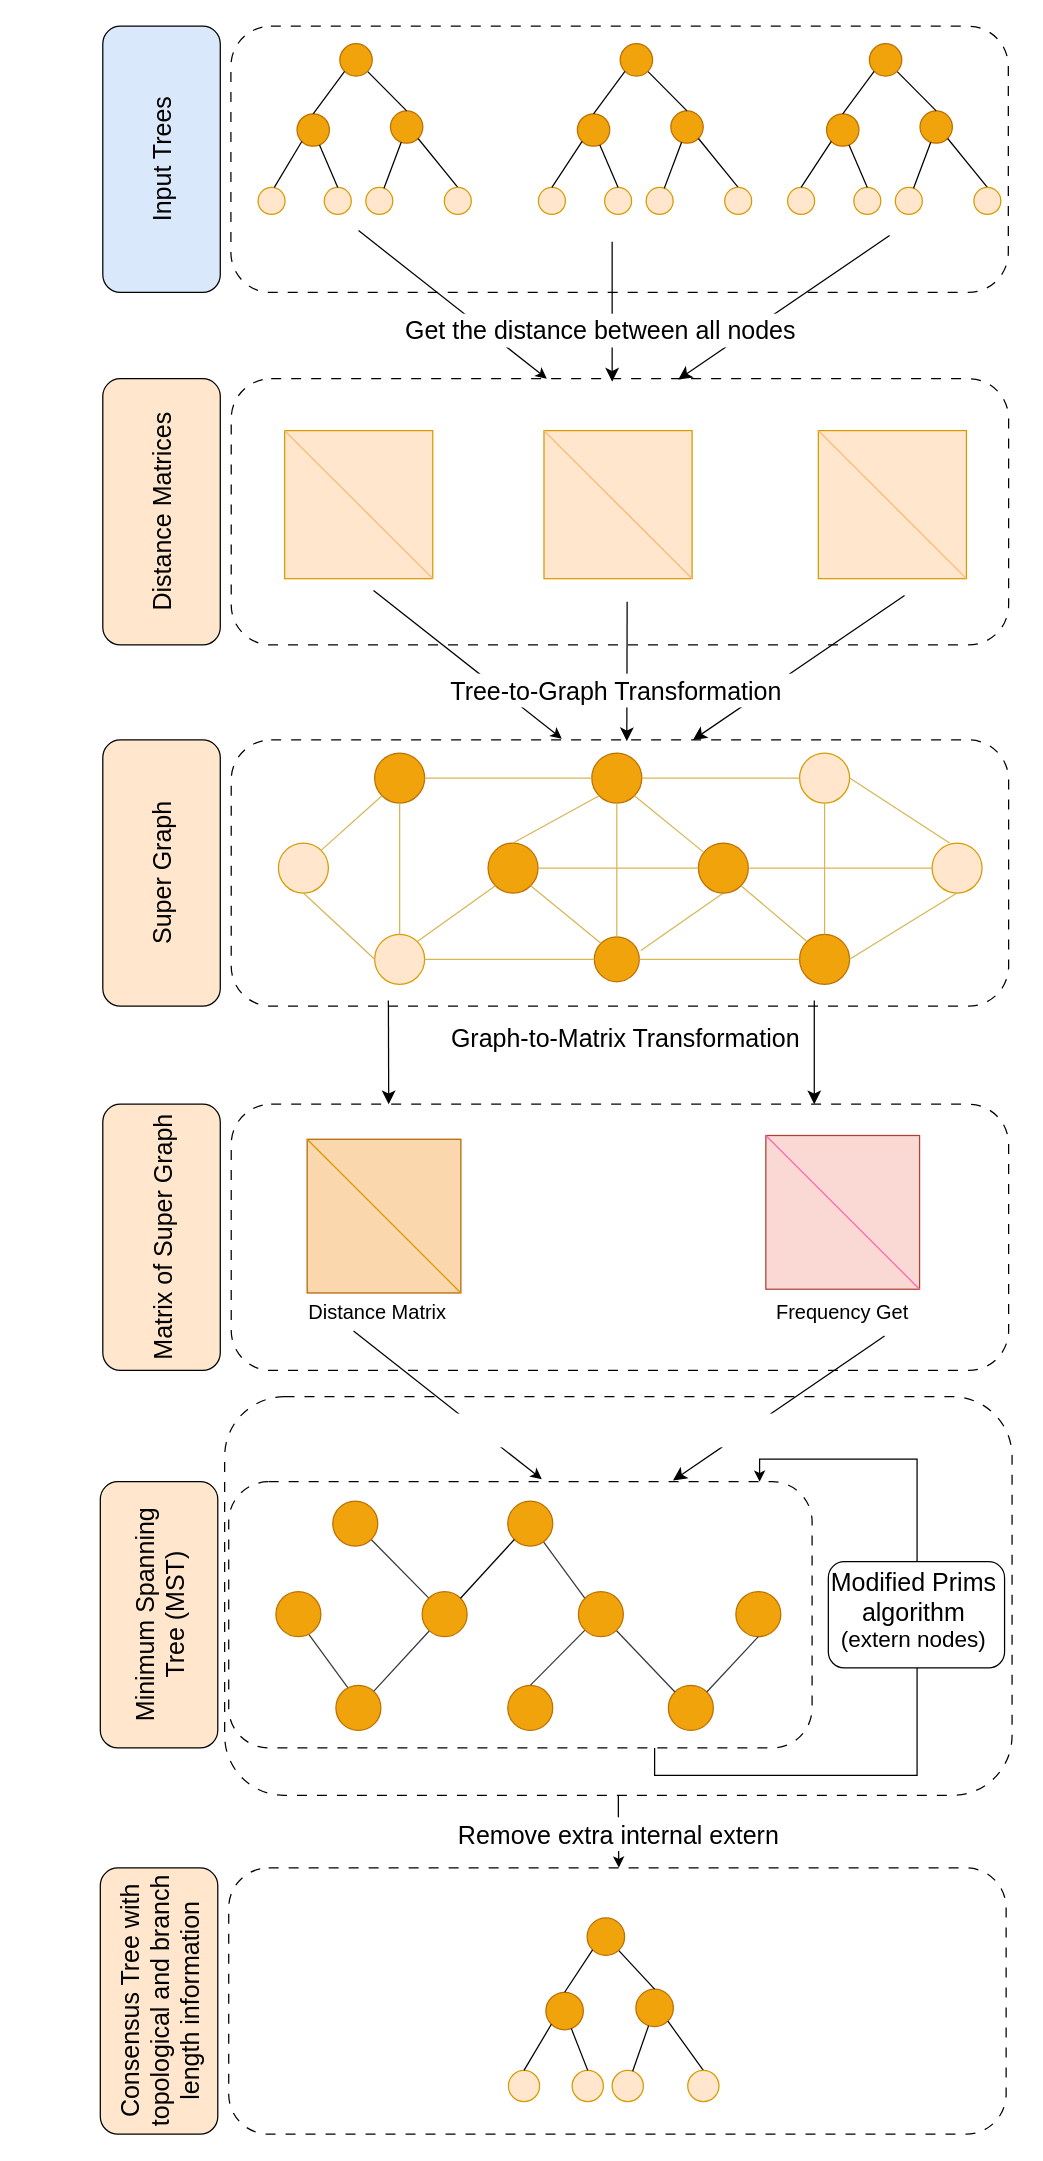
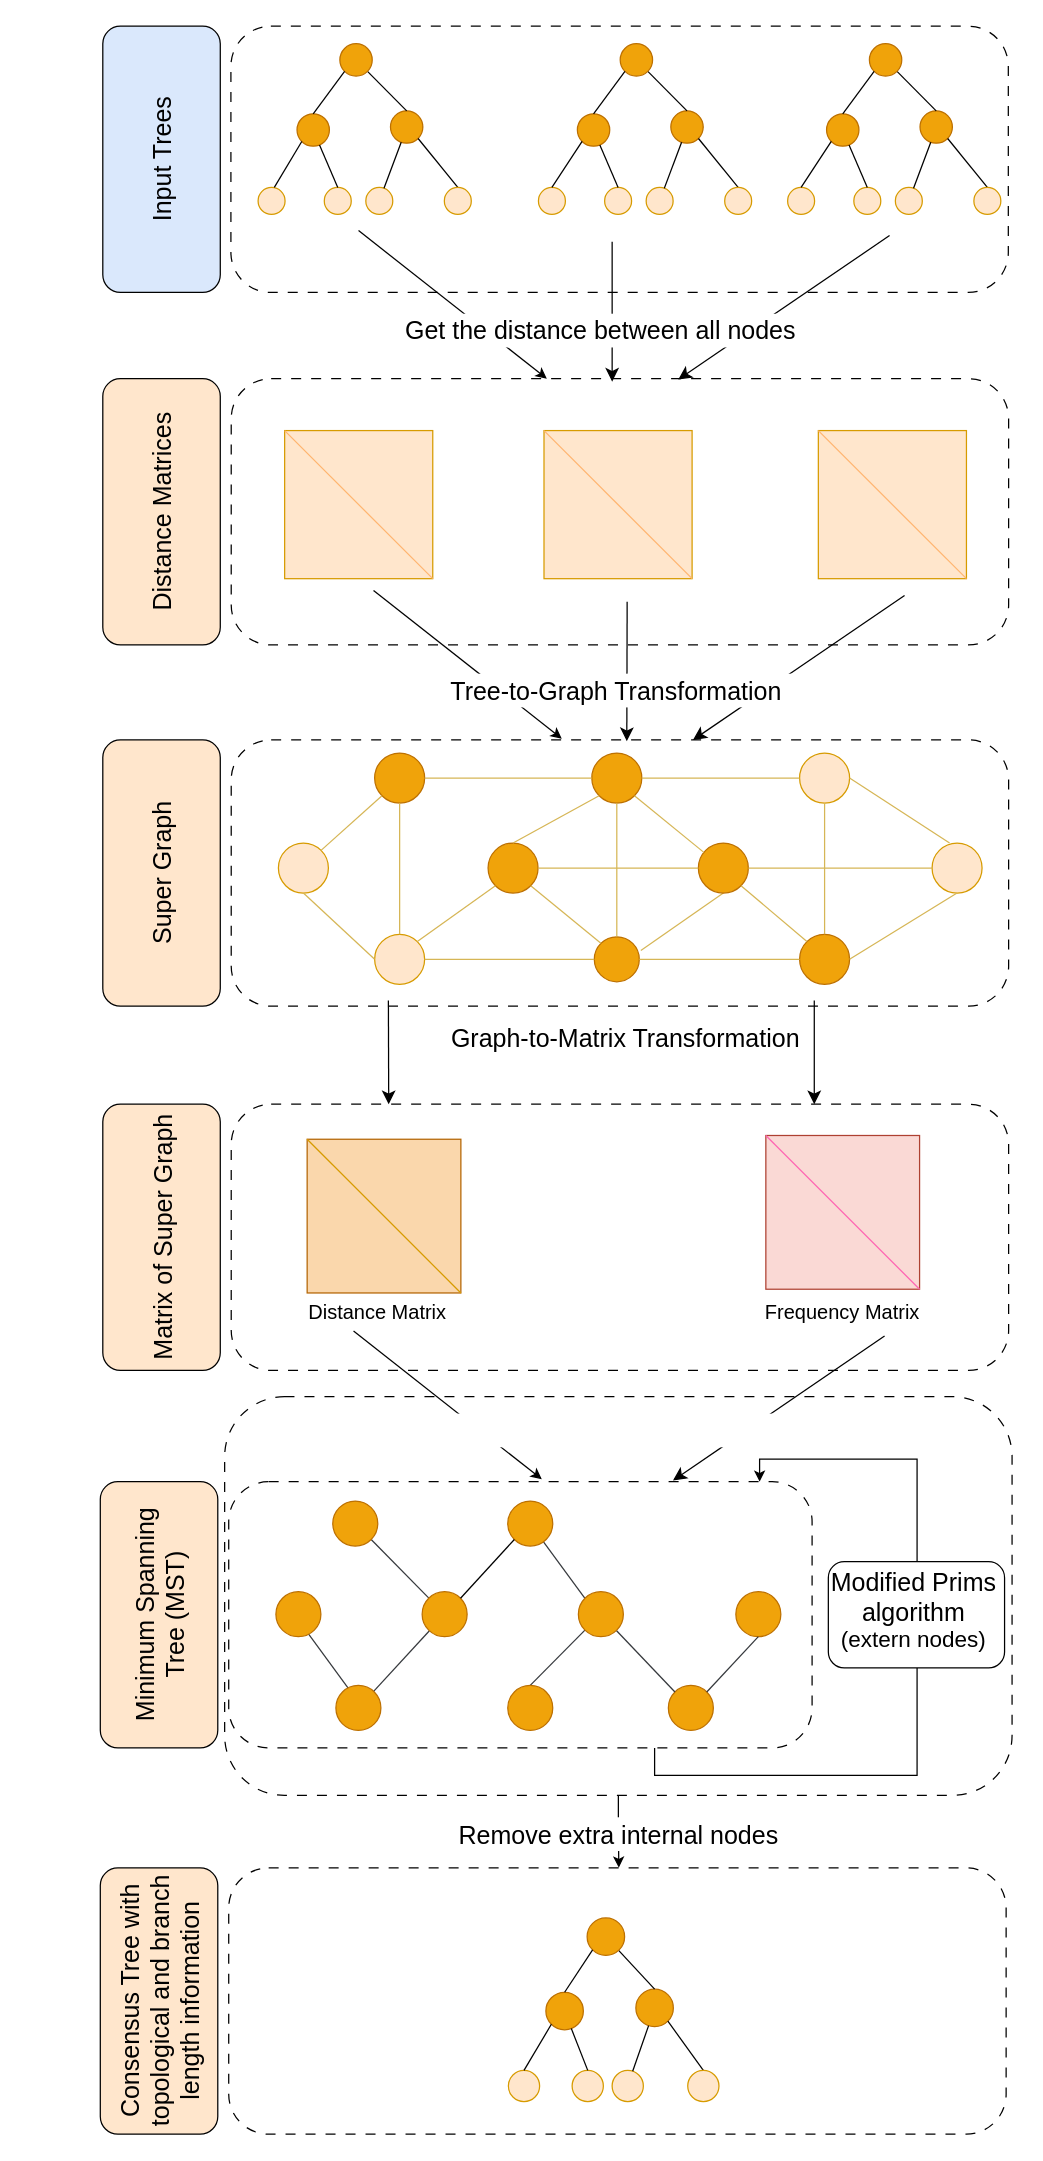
- <mxCell id="34" value="Frequency Get" style="text;strokeColor=none;fillColor=none;html=1;align=center;verticalAlign=middle;whiteSpace=wrap;rounded=0;fontSize=16;" vertex="1" parent="1"><mxGeometry x="538" y="1034" width="271" height="30" as="geometry" /></mxCell>
+ <mxCell id="34" value="Frequency Matrix" style="text;strokeColor=none;fillColor=none;html=1;align=center;verticalAlign=middle;whiteSpace=wrap;rounded=0;fontSize=16;" vertex="1" parent="1"><mxGeometry x="538" y="1034" width="271" height="30" as="geometry" /></mxCell>
- <mxCell id="161" value="&lt;font style=&quot;font-size: 20px;&quot;&gt;Remove extra internal extern&lt;/font&gt;" style="text;strokeColor=none;fillColor=none;html=1;align=center;verticalAlign=middle;whiteSpace=wrap;rounded=0;fontSize=16;" vertex="1" parent="1"><mxGeometry x="191" y="1452" width="607" height="30" as="geometry" /></mxCell>
+ <mxCell id="161" value="&lt;font style=&quot;font-size: 20px;&quot;&gt;Remove extra internal nodes&lt;/font&gt;" style="text;strokeColor=none;fillColor=none;html=1;align=center;verticalAlign=middle;whiteSpace=wrap;rounded=0;fontSize=16;" vertex="1" parent="1"><mxGeometry x="191" y="1452" width="607" height="30" as="geometry" /></mxCell>
